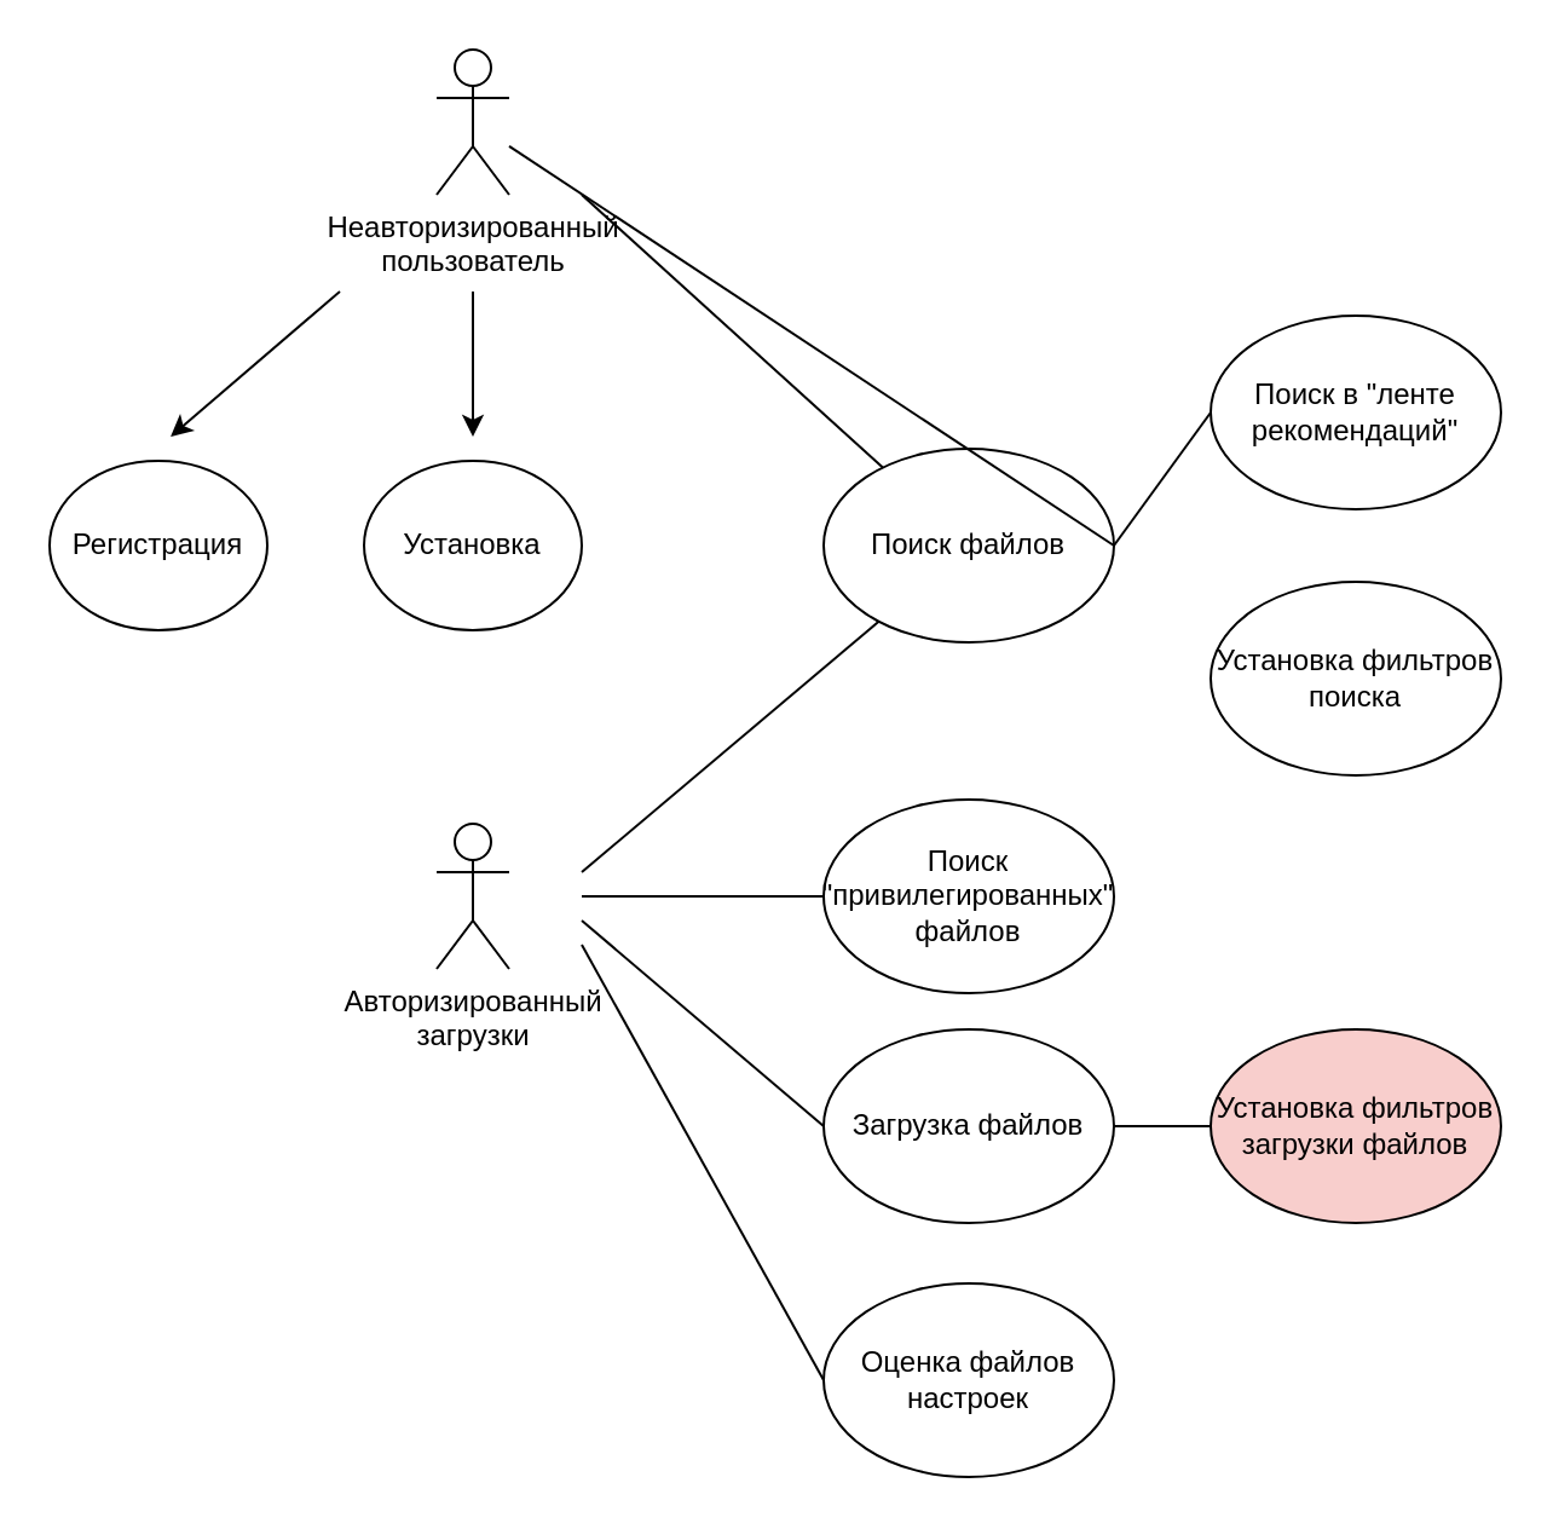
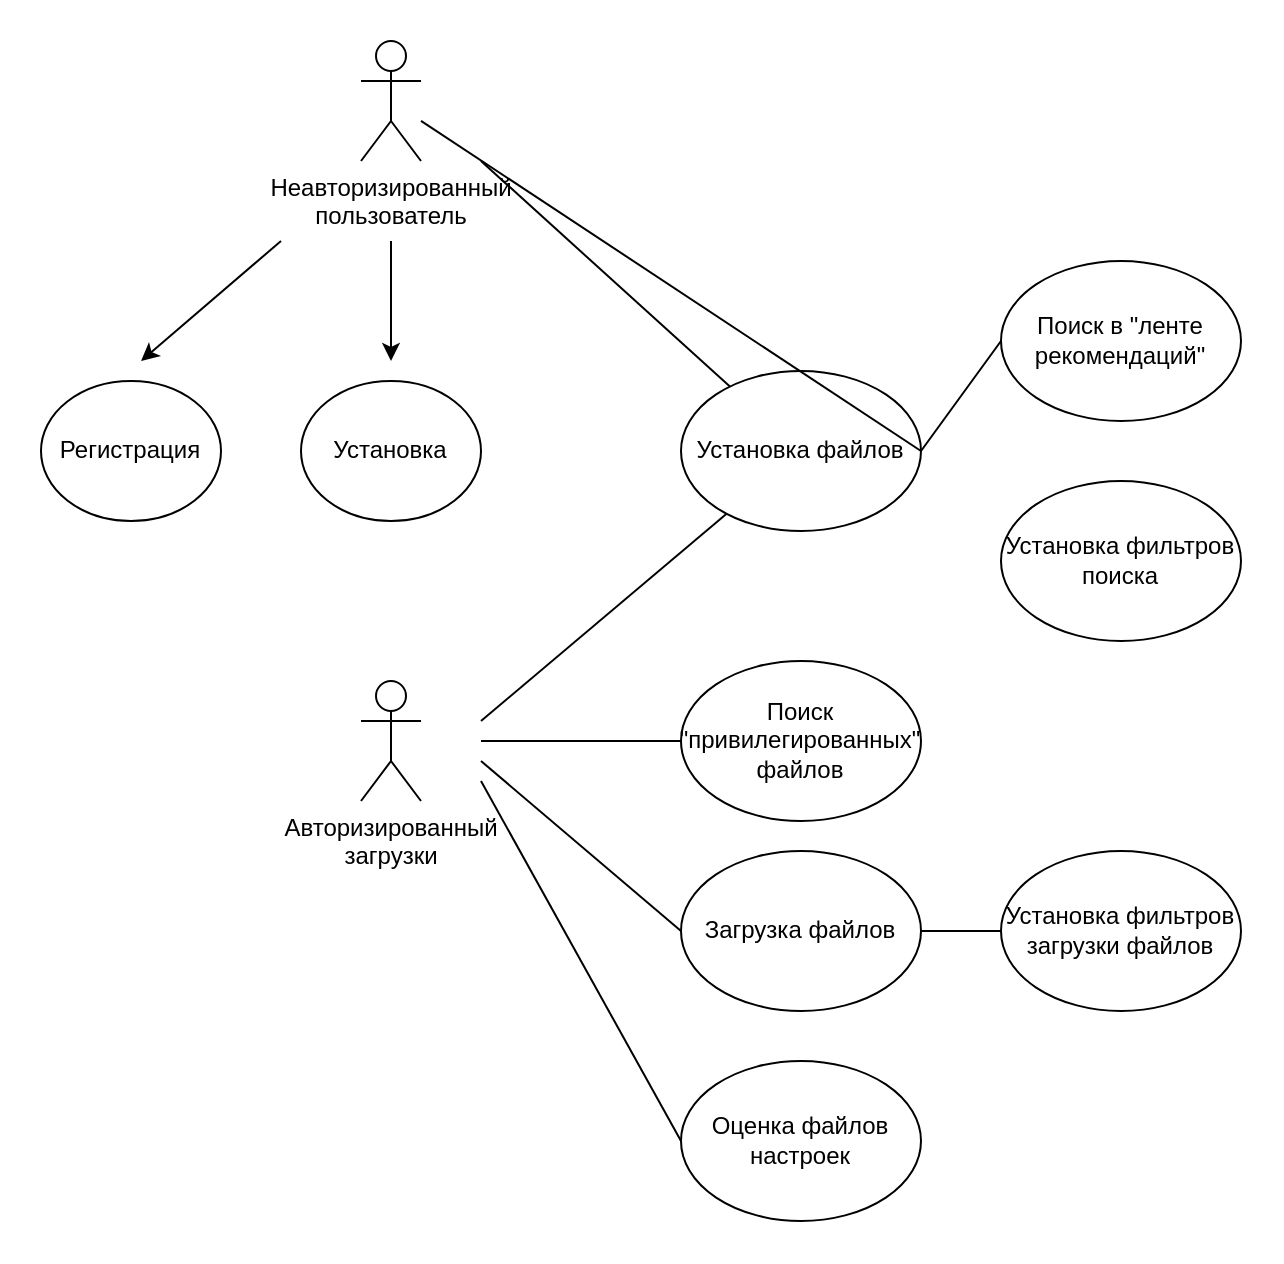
- <mxCell id="6" value="Поиск файлов" style="ellipse;whiteSpace=wrap;html=1;" parent="1" vertex="1"><mxGeometry x="340" y="185" width="120" height="80" as="geometry" /></mxCell>
+ <mxCell id="6" value="Установка файлов" style="ellipse;whiteSpace=wrap;html=1;" parent="1" vertex="1"><mxGeometry x="340" y="185" width="120" height="80" as="geometry" /></mxCell>
- <mxCell id="17" value="Установка фильтров загрузки файлов" style="ellipse;whiteSpace=wrap;html=1;fillColor=#f8cecc;" parent="1" vertex="1"><mxGeometry x="500" y="425" width="120" height="80" as="geometry" /></mxCell>
+ <mxCell id="17" value="Установка фильтров загрузки файлов" style="ellipse;whiteSpace=wrap;html=1;" parent="1" vertex="1"><mxGeometry x="500" y="425" width="120" height="80" as="geometry" /></mxCell>
